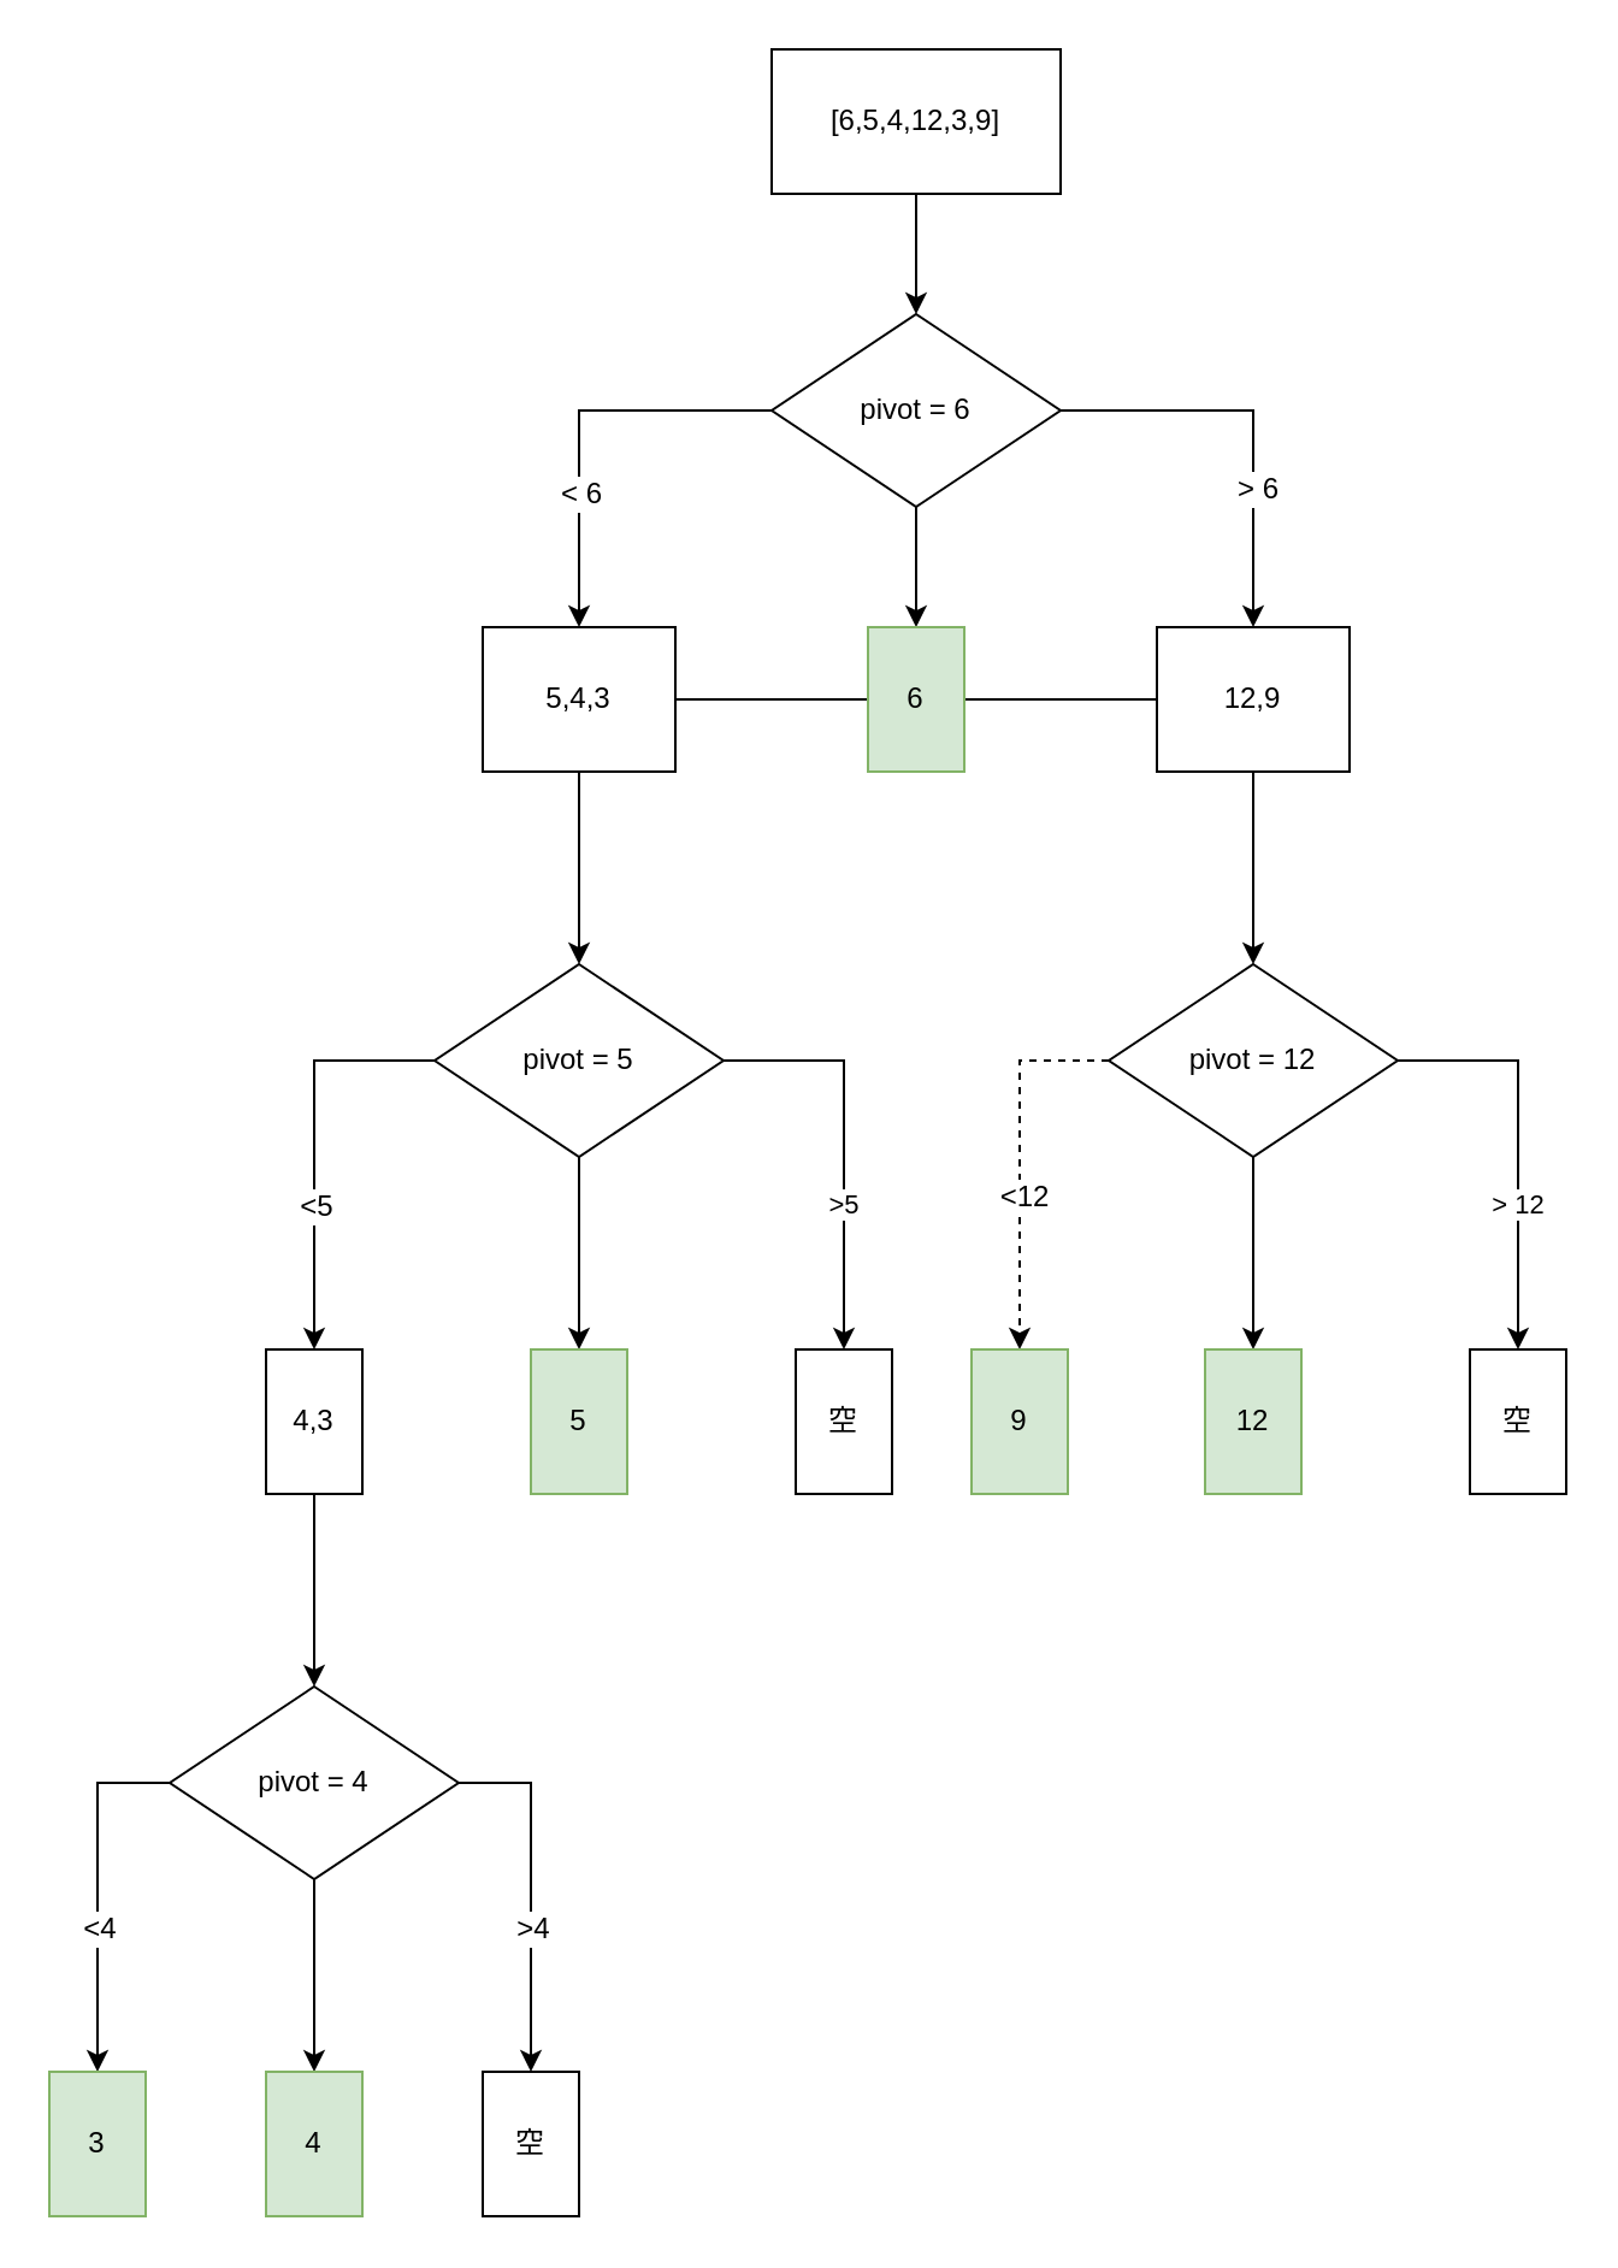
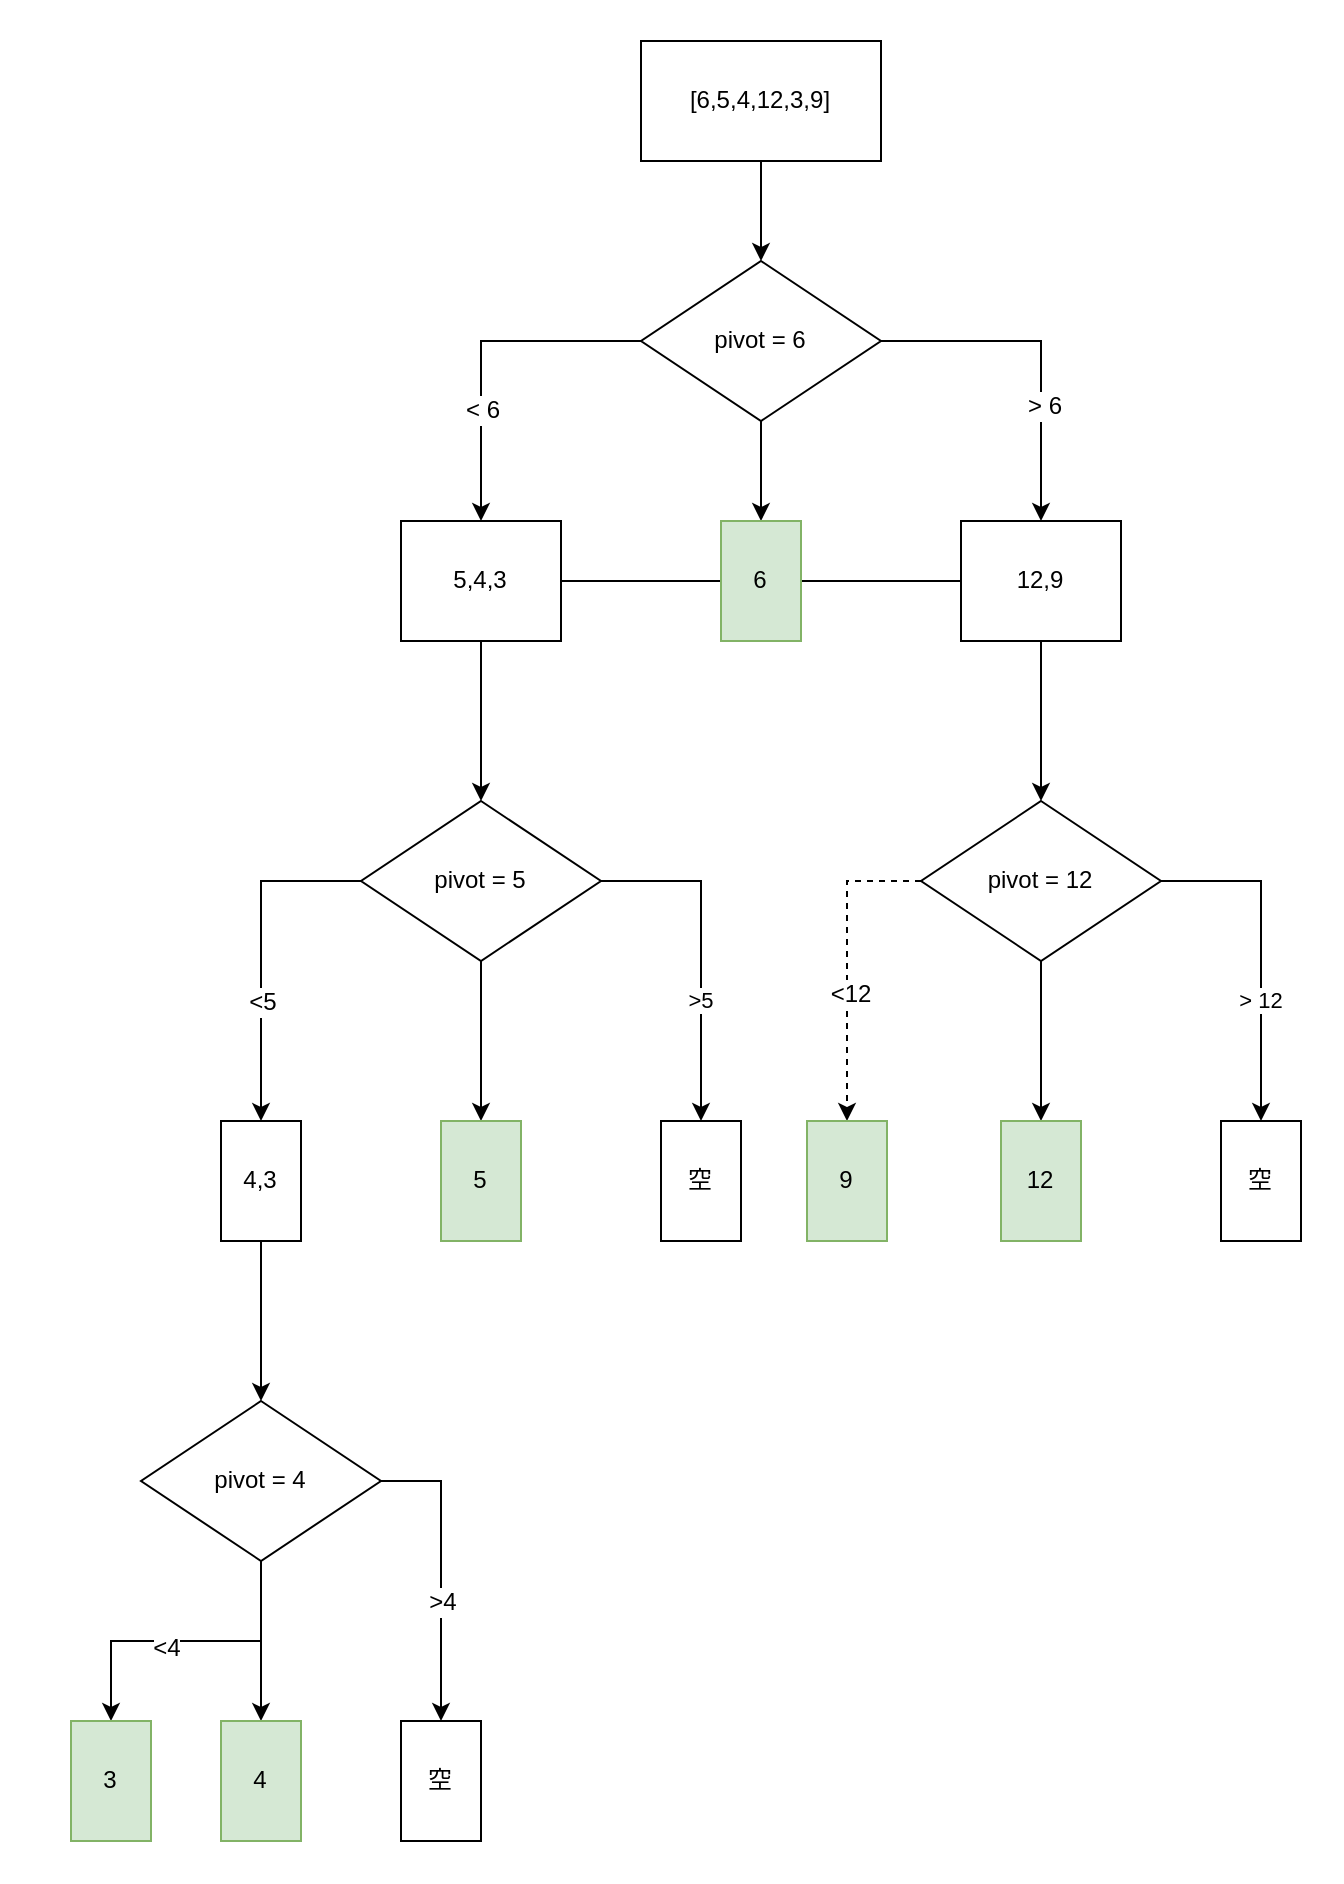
- <mxCell id="33" value="3" style="rounded=0;whiteSpace=wrap;html=1;fillColor=#d5e8d4;strokeColor=#82b366;" parent="1" vertex="1"><mxGeometry x="20" y="860" width="40" height="60" as="geometry" /></mxCell>
+ <mxCell id="33" value="3" style="rounded=0;whiteSpace=wrap;html=1;fillColor=#d5e8d4;strokeColor=#82b366;" parent="1" vertex="1"><mxGeometry x="35" y="860" width="40" height="60" as="geometry" /></mxCell>
